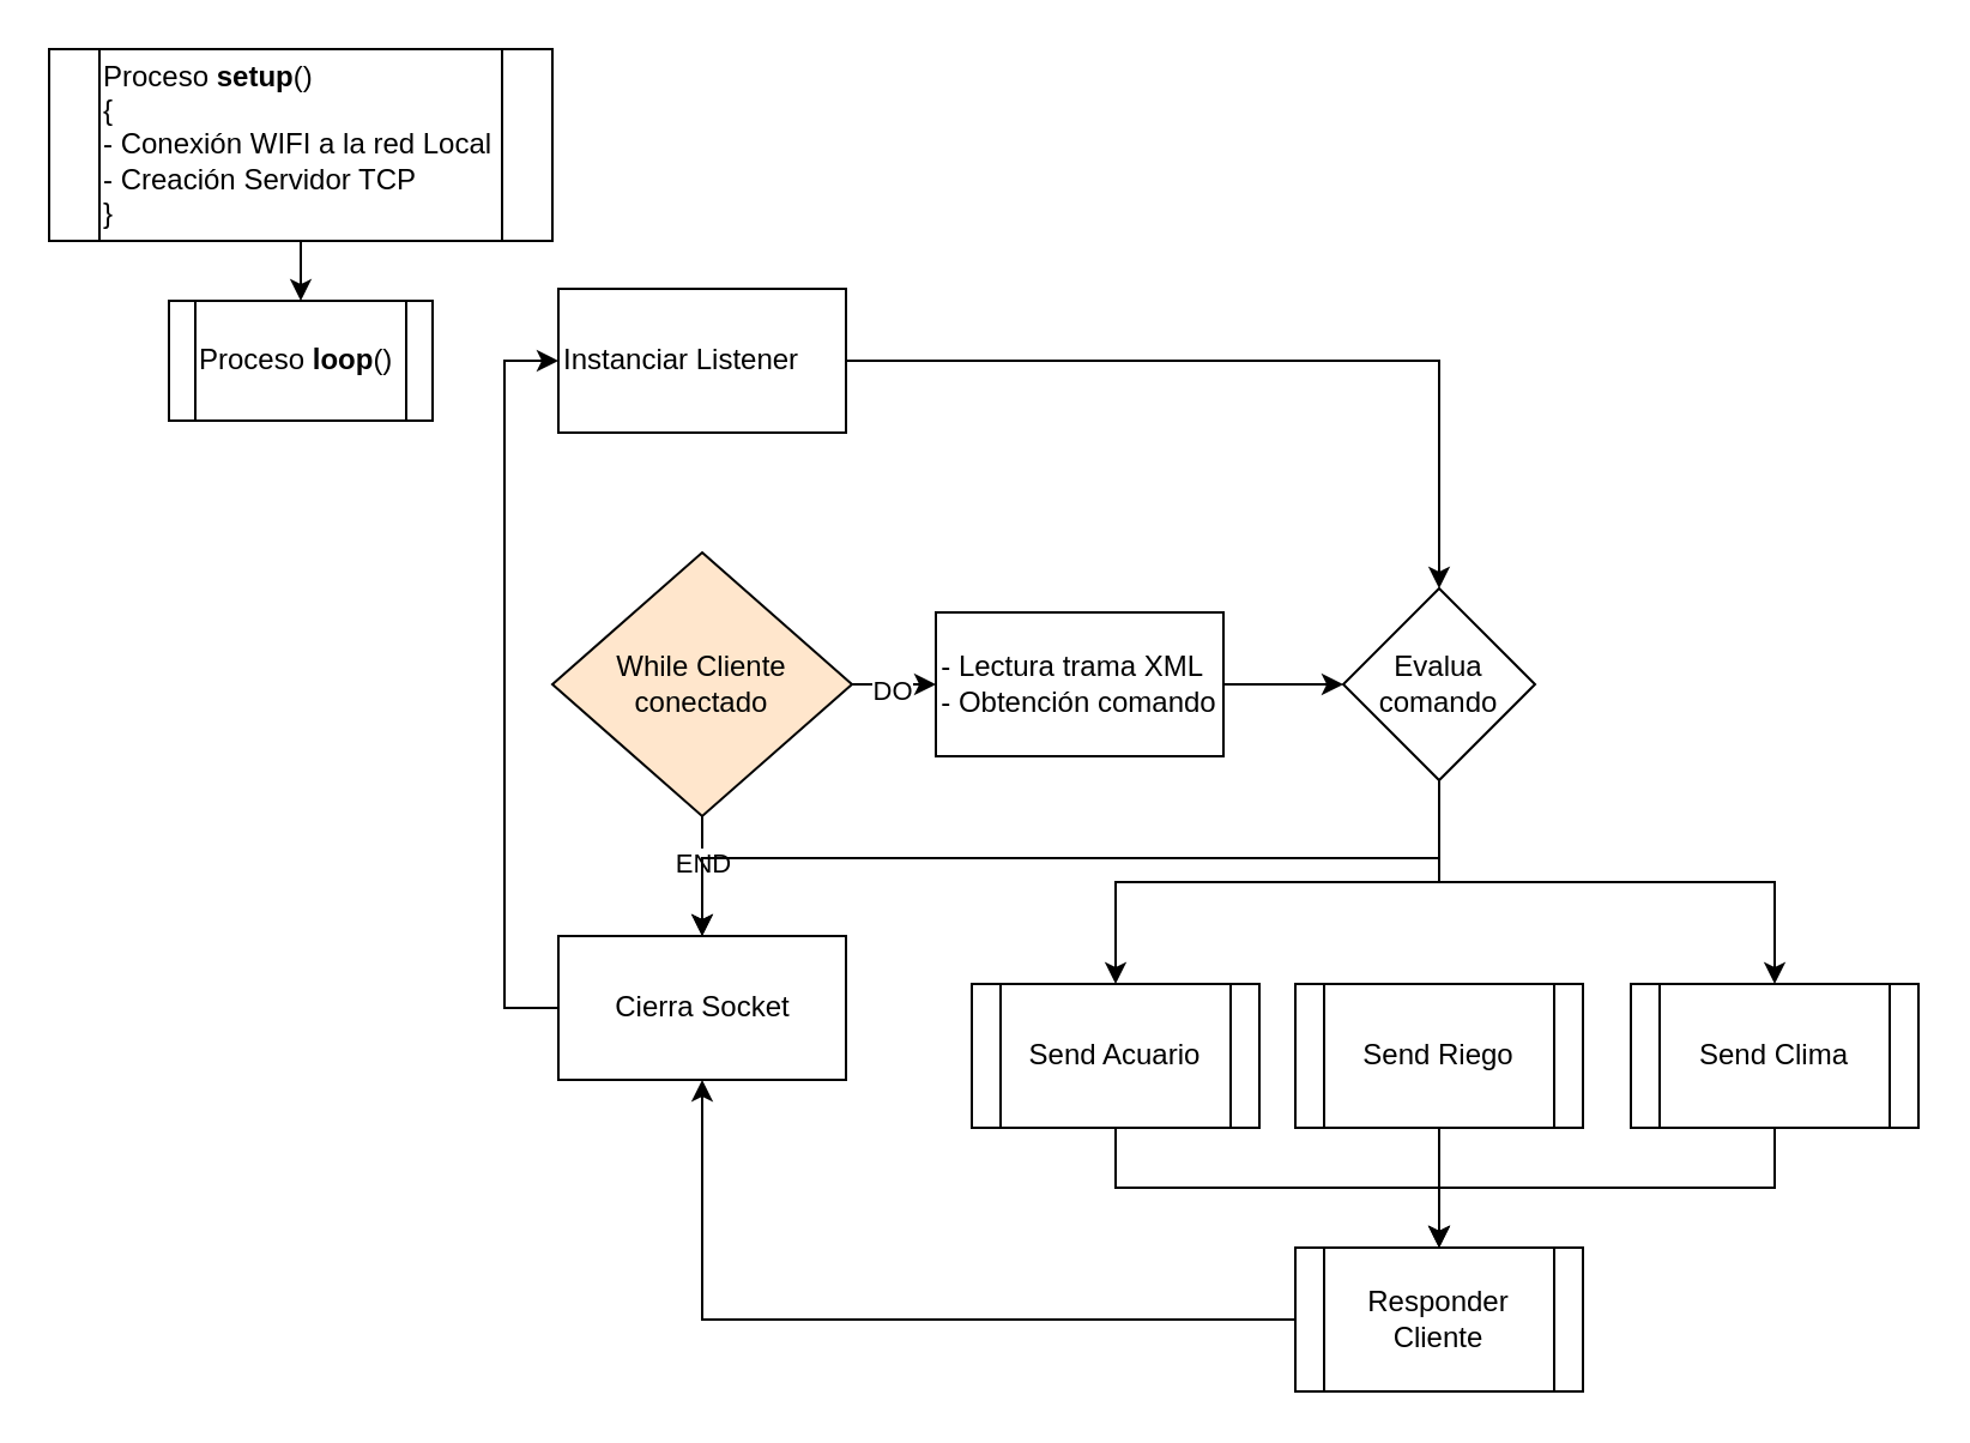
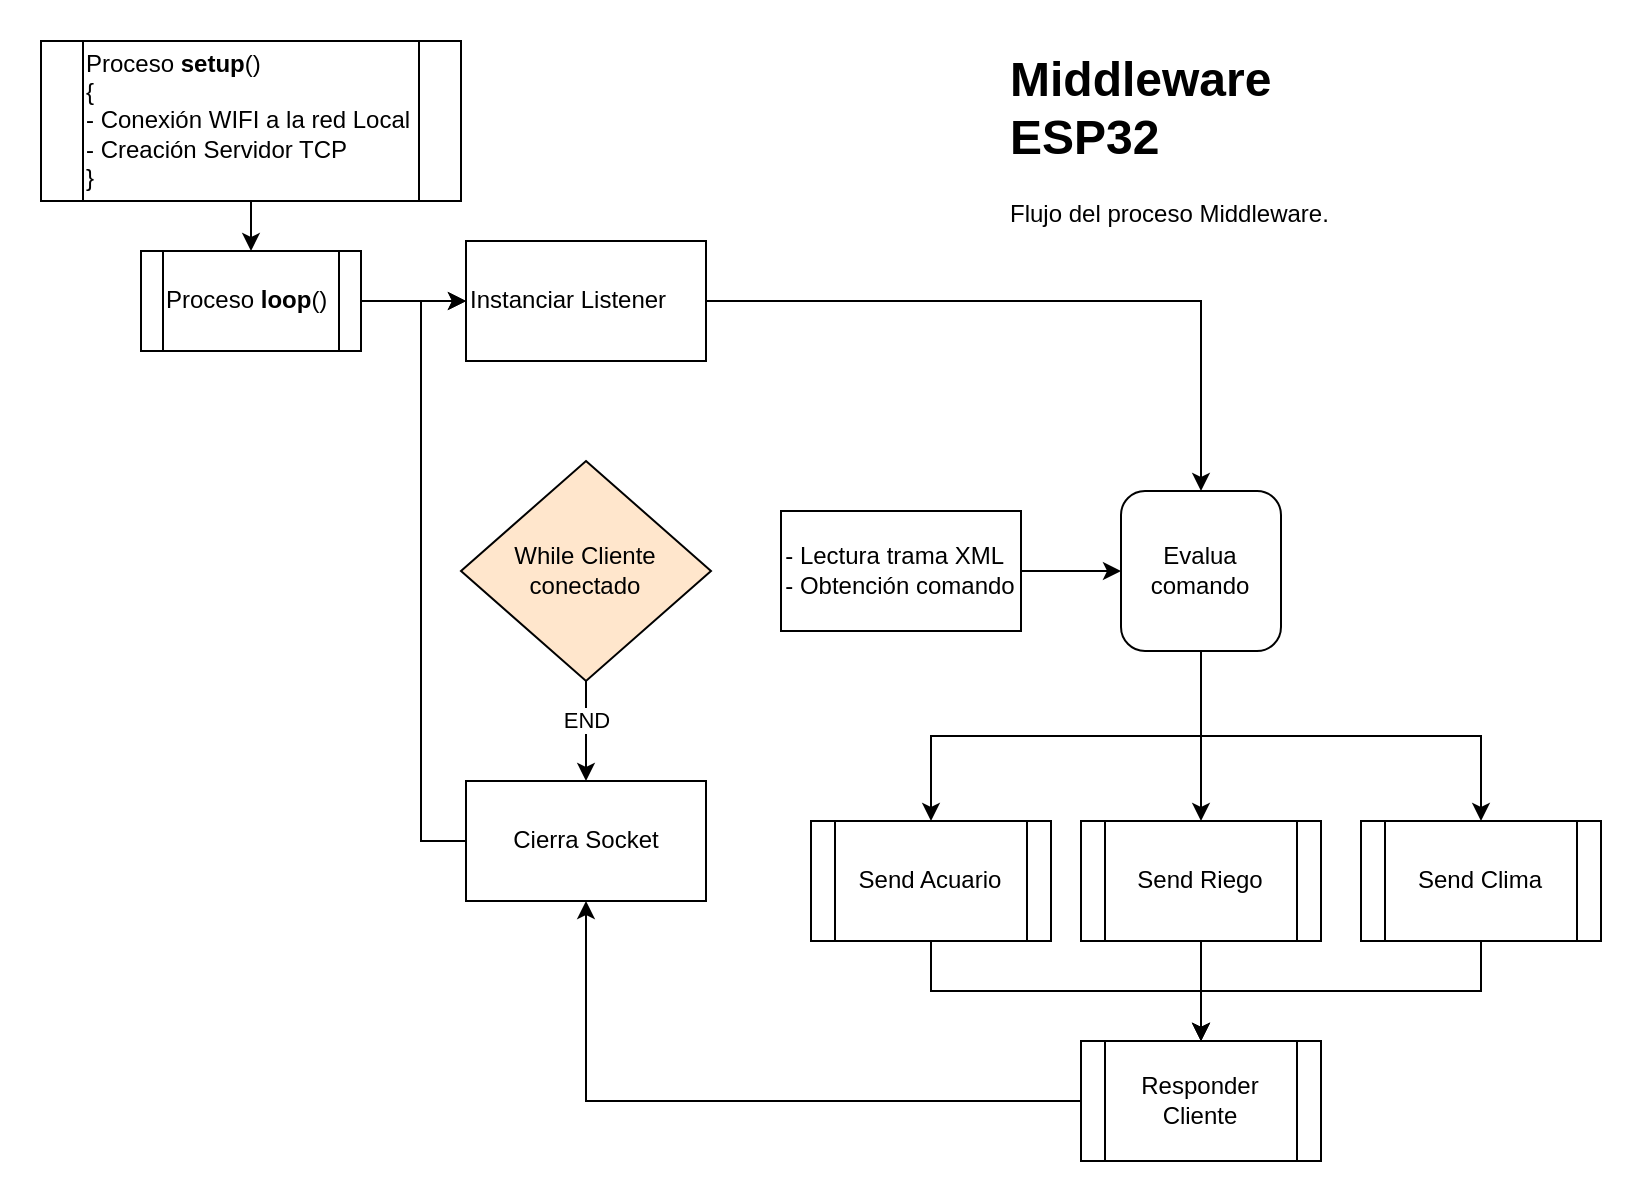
+ <mxCell id="17" value="&lt;h1&gt;Middleware ESP32&lt;/h1&gt;&lt;p&gt;Flujo del proceso Middleware.&amp;nbsp;&lt;/p&gt;" style="text;html=1;strokeColor=none;fillColor=none;spacing=5;spacingTop=-20;whiteSpace=wrap;overflow=hidden;rounded=0;" parent="1" vertex="1"><mxGeometry x="500" y="20" width="190" height="120" as="geometry" /></mxCell>
+ <mxCell id="4" value="" style="edgeStyle=orthogonalEdgeStyle;rounded=0;orthogonalLoop=1;jettySize=auto;html=1;" parent="1" source="5" target="7" edge="1"><mxGeometry relative="1" as="geometry" /></mxCell>
- <mxCell id="10" value="" style="edgeStyle=orthogonalEdgeStyle;rounded=0;orthogonalLoop=1;jettySize=auto;html=1;" parent="1" source="12" target="16" edge="1"><mxGeometry relative="1" as="geometry" /></mxCell>
- <mxCell id="11" value="DO" style="edgeLabel;html=1;align=center;verticalAlign=middle;resizable=0;points=[];" parent="10" vertex="1" connectable="0"><mxGeometry x="-0.29" y="-2" relative="1" as="geometry"><mxPoint as="offset" /></mxGeometry></mxCell>
- <mxCell id="27" value="Evalua comando" style="rhombus;whiteSpace=wrap;html=1;" vertex="1" parent="1"><mxGeometry x="560" y="245" width="80" height="80" as="geometry" /></mxCell>
+ <mxCell id="27" value="Evalua comando" style="whiteSpace=wrap;html=1;rounded=1;" vertex="1" parent="1"><mxGeometry x="560" y="245" width="80" height="80" as="geometry" /></mxCell>
- <mxCell id="25" style="edgeStyle=orthogonalEdgeStyle;rounded=0;orthogonalLoop=1;jettySize=auto;html=1;exitX=0.5;exitY=1;exitDx=0;exitDy=0;" edge="1" parent="1" source="27" target="14"><mxGeometry relative="1" as="geometry" /></mxCell>
+ <mxCell id="25" style="edgeStyle=orthogonalEdgeStyle;rounded=0;orthogonalLoop=1;jettySize=auto;html=1;exitX=0.5;exitY=1;exitDx=0;exitDy=0;" edge="1" parent="1" source="27" target="21"><mxGeometry relative="1" as="geometry" /></mxCell>
